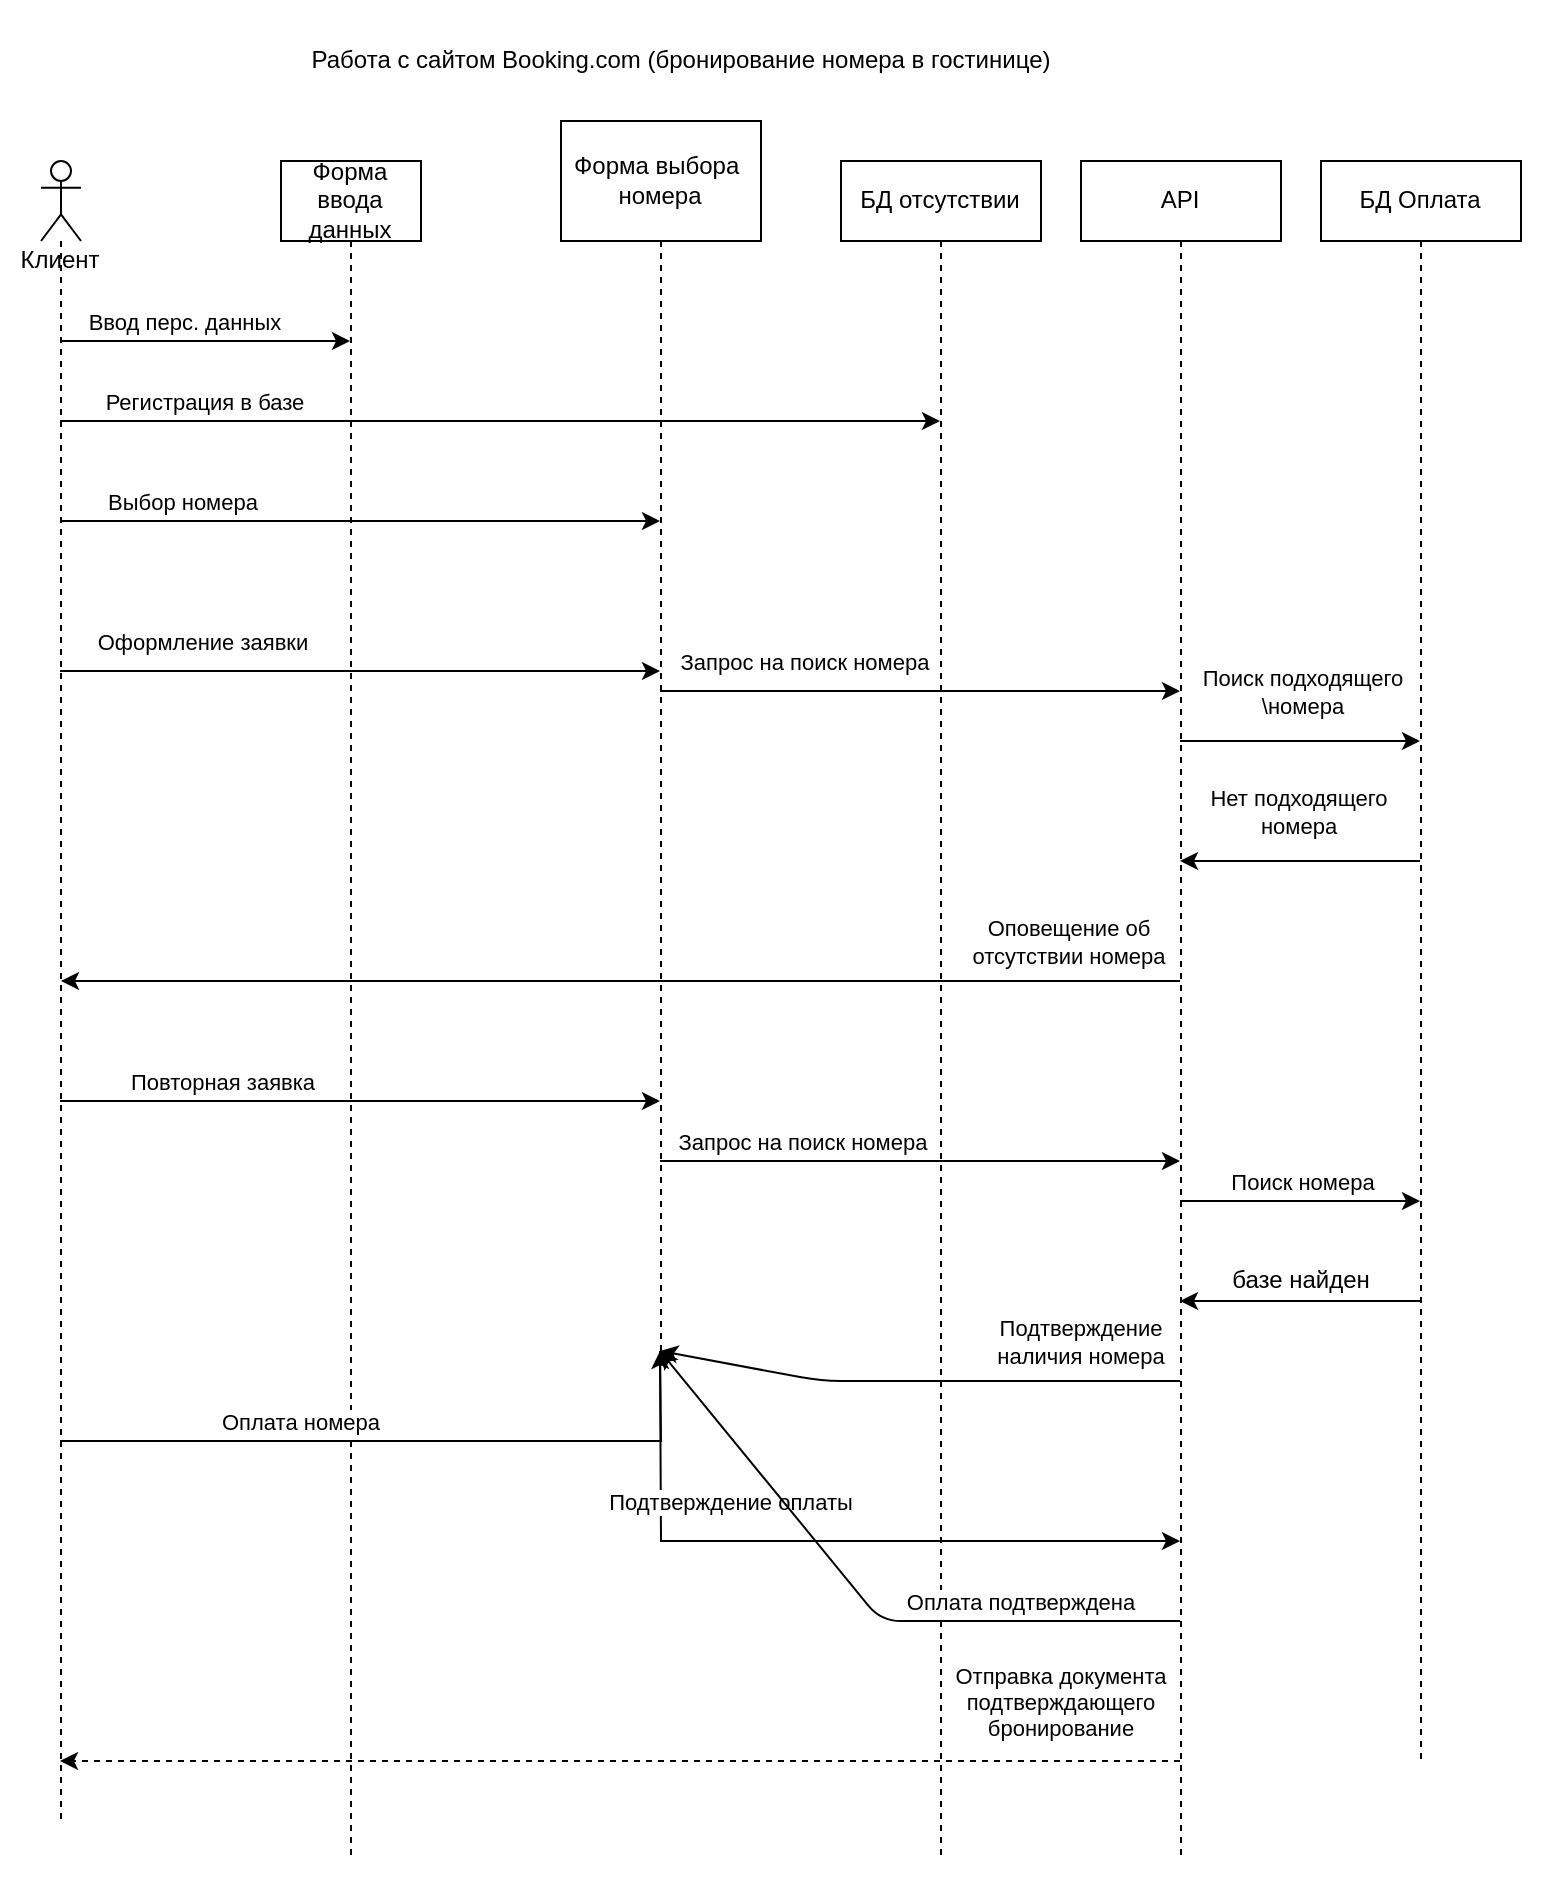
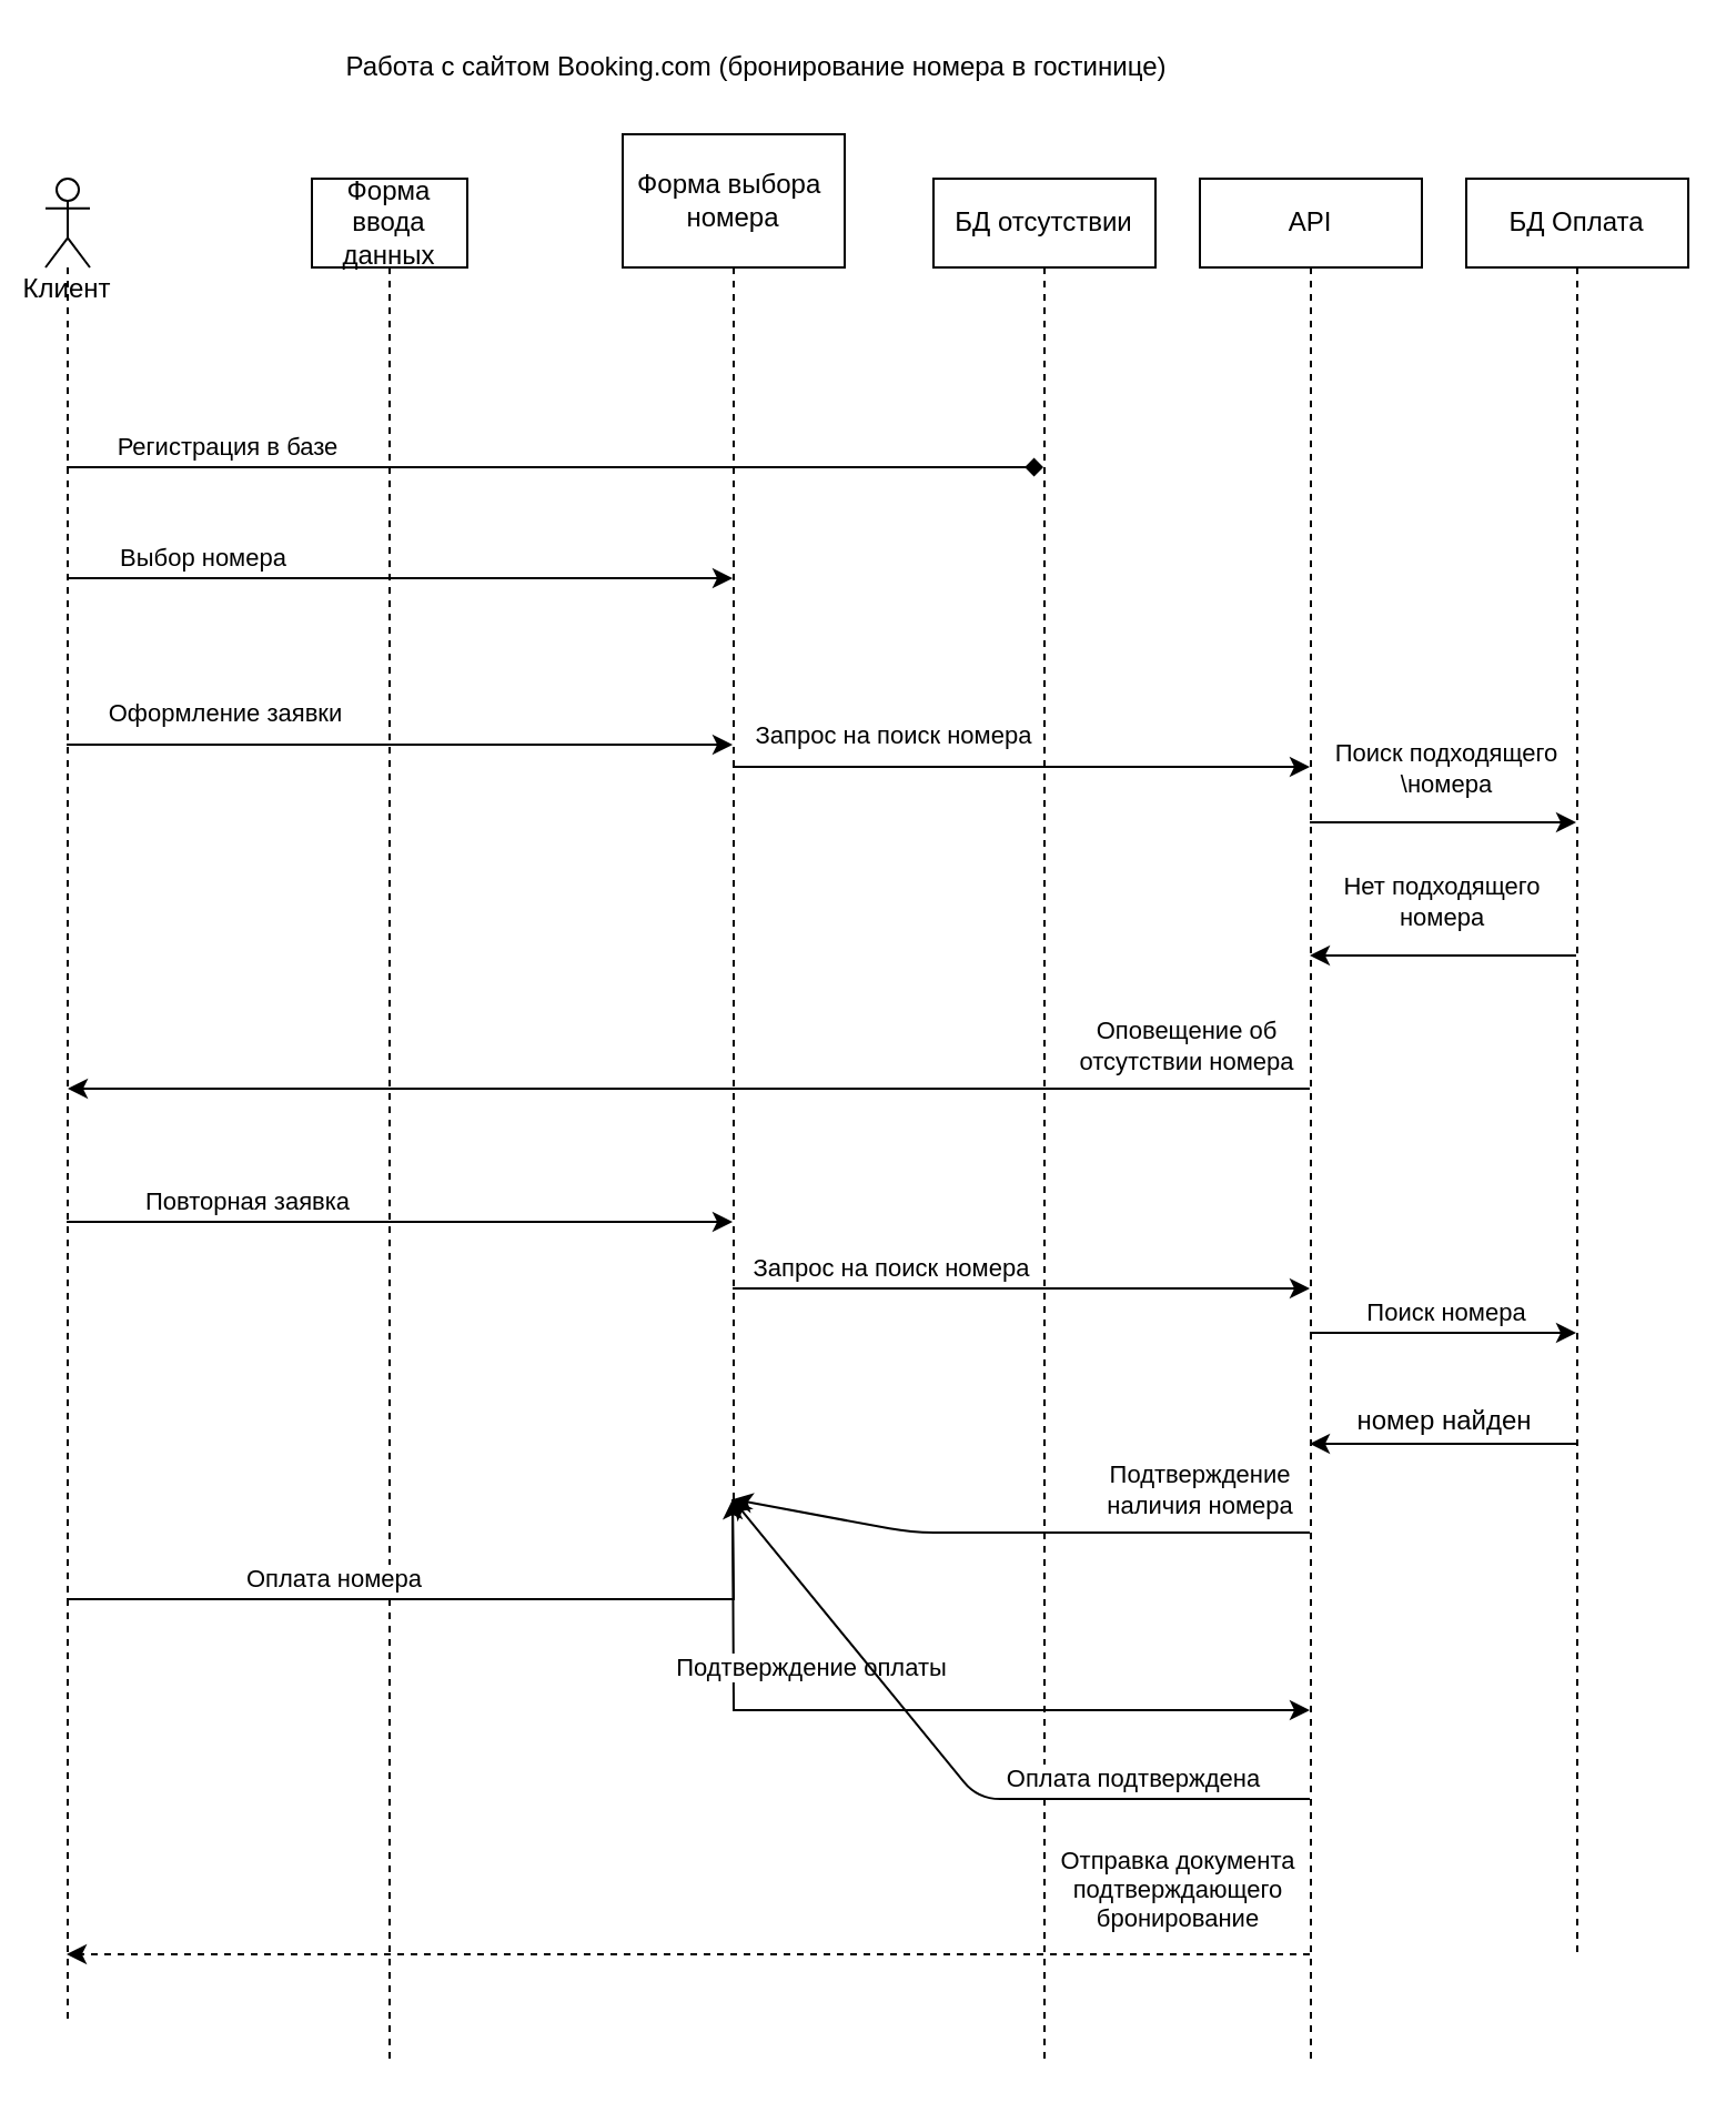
- <mxCell id="4" value="" style="edgeStyle=orthogonalEdgeStyle;rounded=0;orthogonalLoop=1;jettySize=auto;html=1;" edge="1" parent="1" source="16" target="3"><mxGeometry relative="1" as="geometry"><Array as="points"><mxPoint x="130" y="170" /><mxPoint x="130" y="170" /></Array></mxGeometry></mxCell>
- <mxCell id="5" value="Ввод перс. данных" style="edgeLabel;html=1;align=center;verticalAlign=middle;resizable=0;points=[];" vertex="1" connectable="0" parent="4"><mxGeometry x="-0.144" y="-4" relative="1" as="geometry"><mxPoint y="-14" as="offset" /></mxGeometry></mxCell>
- <mxCell id="6" style="edgeStyle=orthogonalEdgeStyle;rounded=0;orthogonalLoop=1;jettySize=auto;html=1;" edge="1" parent="1" source="16" target="24"><mxGeometry relative="1" as="geometry"><Array as="points"><mxPoint x="240" y="210" /><mxPoint x="240" y="210" /></Array></mxGeometry></mxCell>
+ <mxCell id="6" style="edgeStyle=orthogonalEdgeStyle;rounded=0;orthogonalLoop=1;jettySize=auto;html=1;endArrow=diamond;" edge="1" parent="1" source="16" target="24"><mxGeometry relative="1" as="geometry"><Array as="points"><mxPoint x="240" y="210" /><mxPoint x="240" y="210" /></Array></mxGeometry></mxCell>
- <mxCell id="36" value="базе найден" style="text;html=1;align=center;verticalAlign=middle;resizable=0;points=[];autosize=1;" vertex="1" parent="1"><mxGeometry x="605" y="630" width="90" height="20" as="geometry" /></mxCell>
+ <mxCell id="36" value="номер найден" style="text;html=1;align=center;verticalAlign=middle;resizable=0;points=[];autosize=1;" vertex="1" parent="1"><mxGeometry x="605" y="630" width="90" height="20" as="geometry" /></mxCell>
